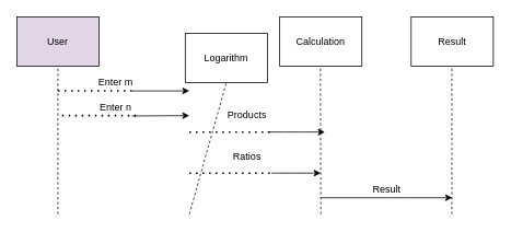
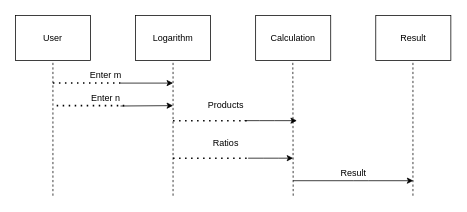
- <mxCell id="2" value="User" style="rounded=0;whiteSpace=wrap;html=1;fillColor=#e1d5e7;" vertex="1" parent="1"><mxGeometry x="20" y="20" width="100" height="60" as="geometry" /></mxCell>
+ <mxCell id="2" value="User" style="rounded=0;whiteSpace=wrap;html=1;" vertex="1" parent="1"><mxGeometry x="20" y="20" width="100" height="60" as="geometry" /></mxCell>
- <mxCell id="3" value="Logarithm" style="rounded=0;whiteSpace=wrap;html=1;" vertex="1" parent="1"><mxGeometry x="225" y="40" width="100" height="60" as="geometry" /></mxCell>
+ <mxCell id="3" value="Logarithm" style="rounded=0;whiteSpace=wrap;html=1;" vertex="1" parent="1"><mxGeometry x="180" y="20" width="100" height="60" as="geometry" /></mxCell>
